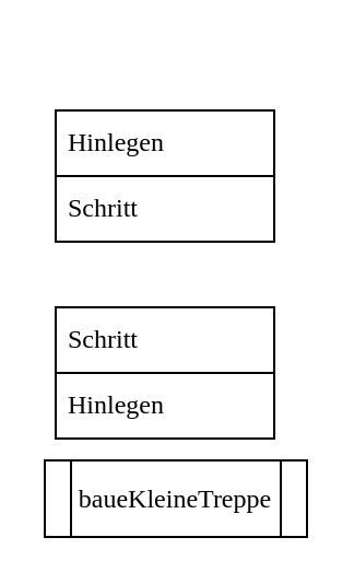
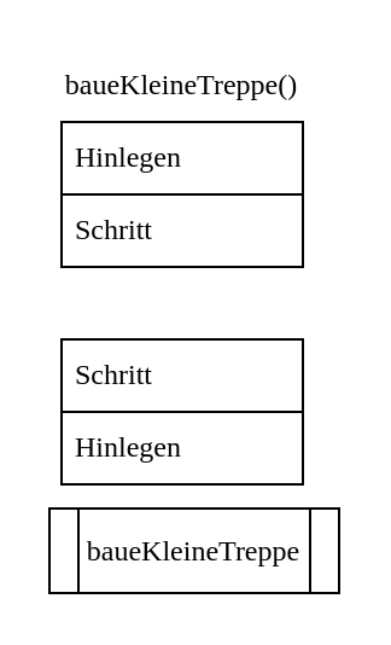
+ <mxCell id="8" value="baueKleineTreppe()" style="text;html=1;strokeColor=none;fillColor=none;align=center;verticalAlign=middle;whiteSpace=wrap;rounded=0;fontFamily=Alegreya;fontSource=https%3A%2F%2Ffonts.googleapis.com%2Fcss%3Ffamily%3DAlegreya;" vertex="1" parent="1"><mxGeometry x="20" y="20" width="110" height="30" as="geometry" /></mxCell>
